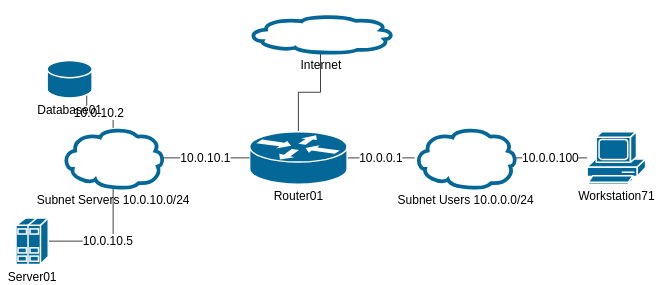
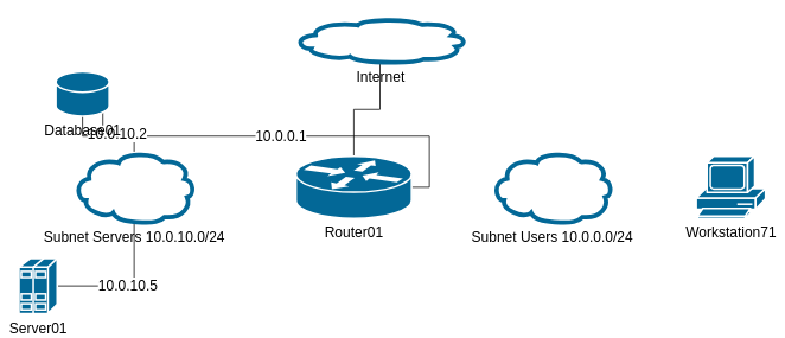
- <mxCell id="10" value="&lt;div&gt;10.0.10.1&lt;/div&gt;" style="edgeStyle=orthogonalEdgeStyle;rounded=0;orthogonalLoop=1;jettySize=auto;html=1;exitX=0.98;exitY=0.5;exitDx=0;exitDy=0;exitPerimeter=0;fontSize=16;fontColor=#000000;endArrow=none;endFill=0;" edge="1" parent="1" source="11" target="4"><mxGeometry relative="1" as="geometry" /></mxCell>
- <mxCell id="3" value="&lt;div&gt;10.0.0.1&lt;/div&gt;" style="edgeStyle=orthogonalEdgeStyle;rounded=0;orthogonalLoop=1;jettySize=auto;html=1;exitX=1;exitY=0.5;exitDx=0;exitDy=0;exitPerimeter=0;fontSize=16;fontColor=#000000;endArrow=none;endFill=0;" edge="1" parent="1" source="4" target="13"><mxGeometry relative="1" as="geometry" /></mxCell>
+ <mxCell id="3" value="&lt;div&gt;10.0.0.1&lt;/div&gt;" style="edgeStyle=orthogonalEdgeStyle;rounded=0;orthogonalLoop=1;jettySize=auto;html=1;exitX=1;exitY=0.5;exitDx=0;exitDy=0;exitPerimeter=0;fontSize=16;fontColor=#000000;endArrow=none;endFill=0;" edge="1" parent="1" source="4" target="6"><mxGeometry relative="1" as="geometry" /></mxCell>
- <mxCell id="12" value="10.0.0.100" style="edgeStyle=orthogonalEdgeStyle;rounded=0;orthogonalLoop=1;jettySize=auto;html=1;exitX=0.98;exitY=0.5;exitDx=0;exitDy=0;exitPerimeter=0;fontSize=16;fontColor=#000000;endArrow=none;endFill=0;" edge="1" parent="1" source="13" target="9"><mxGeometry relative="1" as="geometry" /></mxCell>
